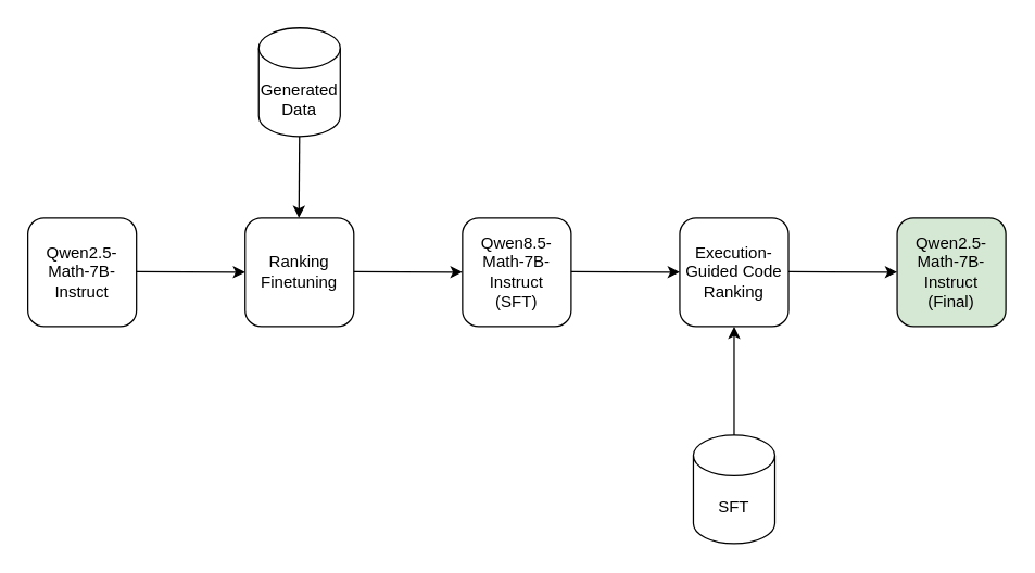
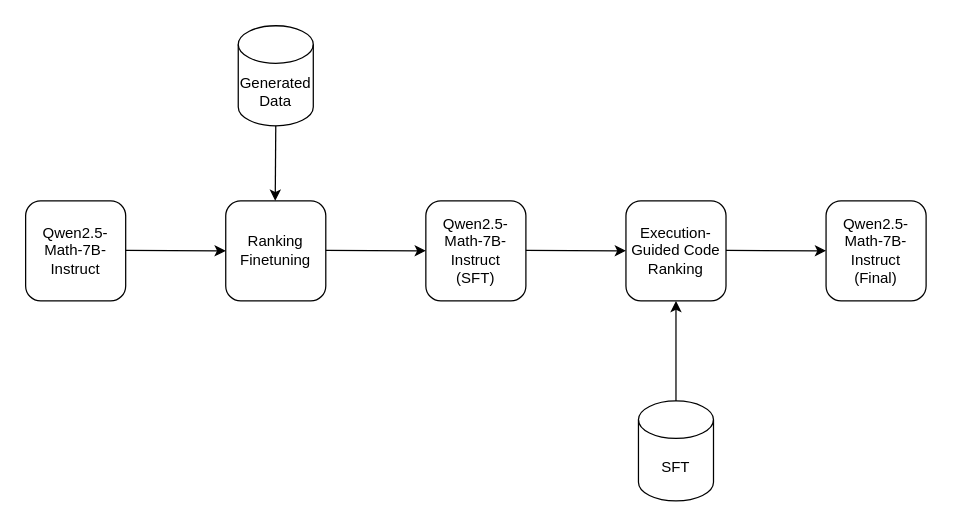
- <mxCell id="5" value="Qwen8.5-Math-7B-Instruct&lt;div&gt;(SFT)&lt;/div&gt;" style="rounded=1;whiteSpace=wrap;html=1;" vertex="1" parent="1"><mxGeometry x="340" y="160" width="80" height="80" as="geometry" /></mxCell>
+ <mxCell id="5" value="Qwen2.5-Math-7B-Instruct&lt;div&gt;(SFT)&lt;/div&gt;" style="rounded=1;whiteSpace=wrap;html=1;" vertex="1" parent="1"><mxGeometry x="340" y="160" width="80" height="80" as="geometry" /></mxCell>
- <mxCell id="7" value="Qwen2.5-Math-7B-Instruct&lt;div&gt;(Final)&lt;/div&gt;" style="rounded=1;whiteSpace=wrap;html=1;fillColor=#d5e8d4;" vertex="1" parent="1"><mxGeometry x="660" y="160" width="80" height="80" as="geometry" /></mxCell>
+ <mxCell id="7" value="Qwen2.5-Math-7B-Instruct&lt;div&gt;(Final)&lt;/div&gt;" style="rounded=1;whiteSpace=wrap;html=1;" vertex="1" parent="1"><mxGeometry x="660" y="160" width="80" height="80" as="geometry" /></mxCell>
